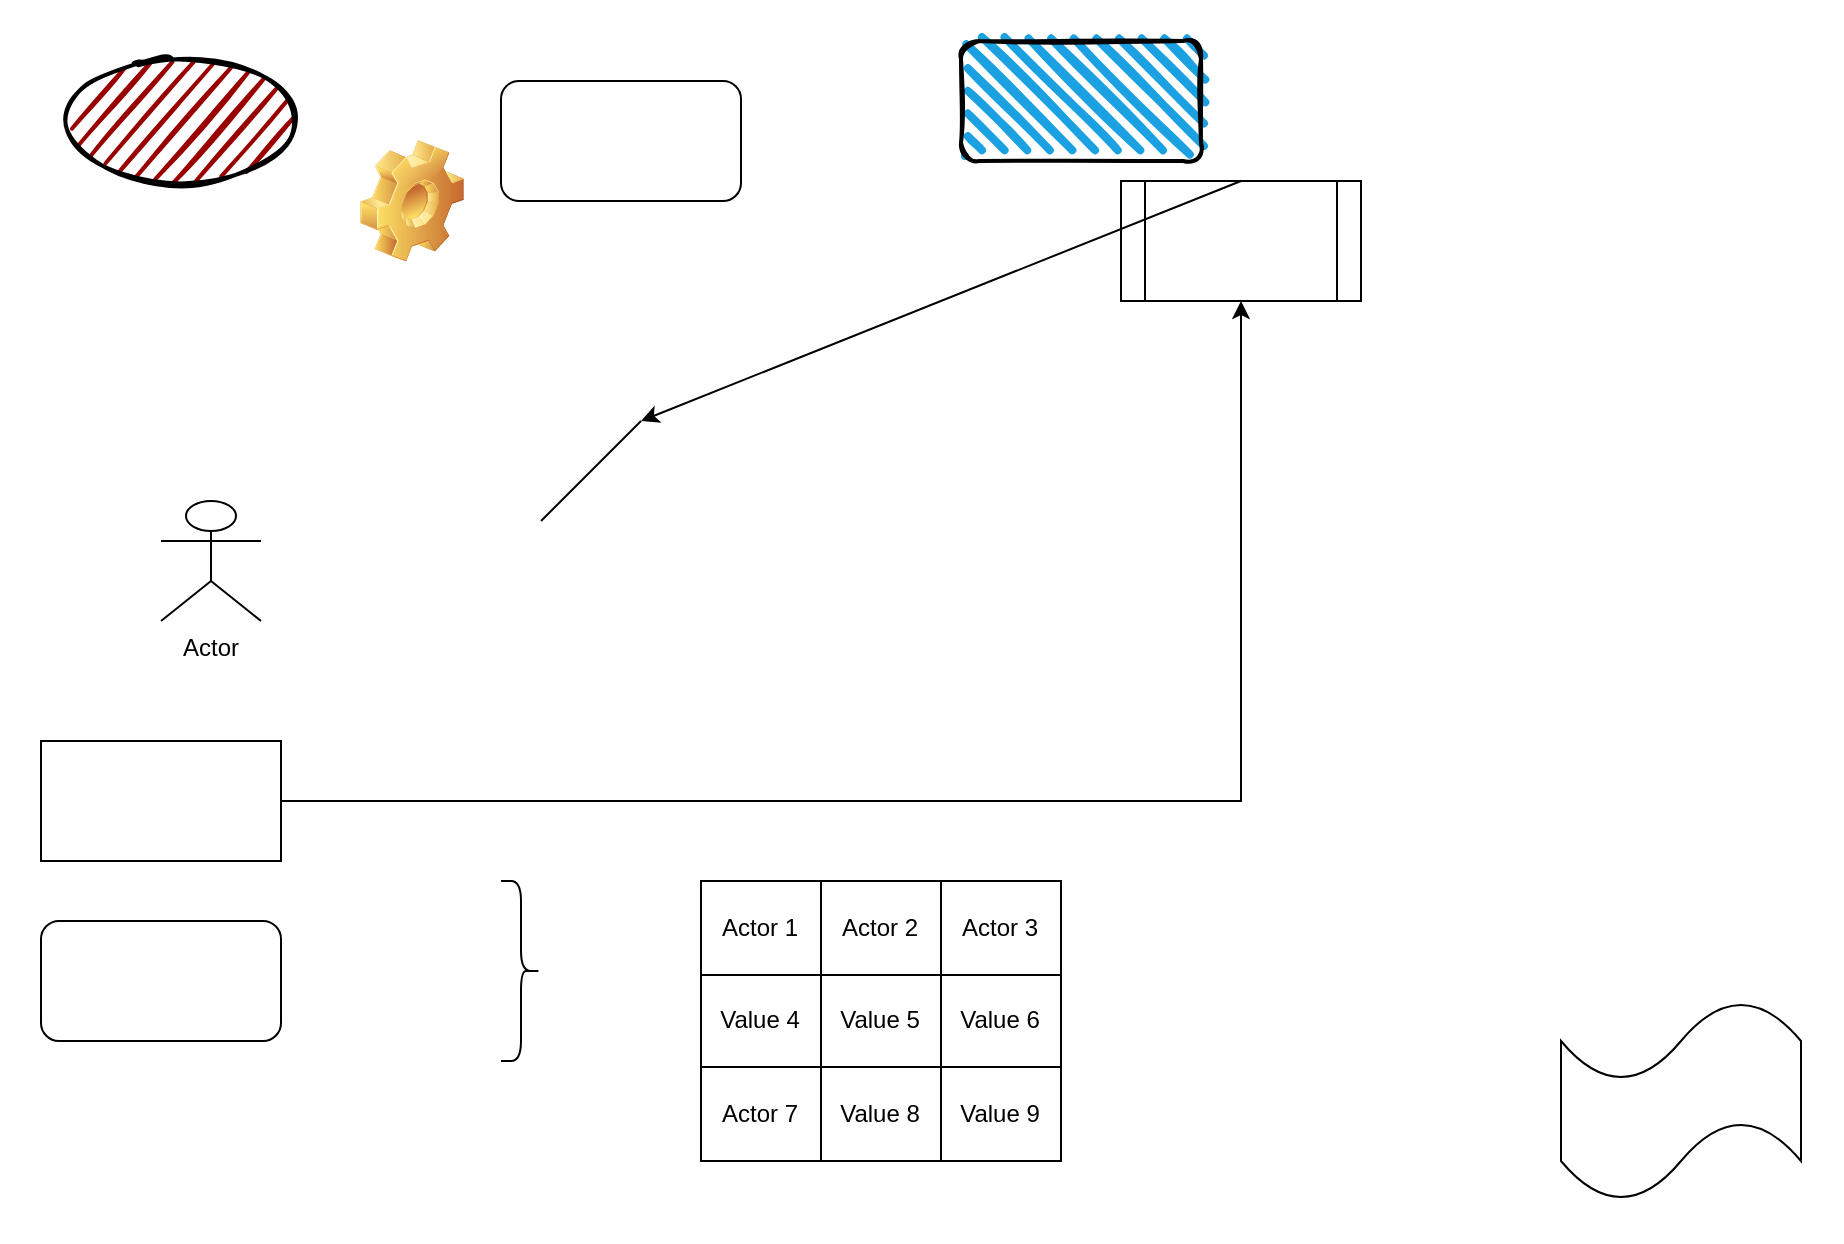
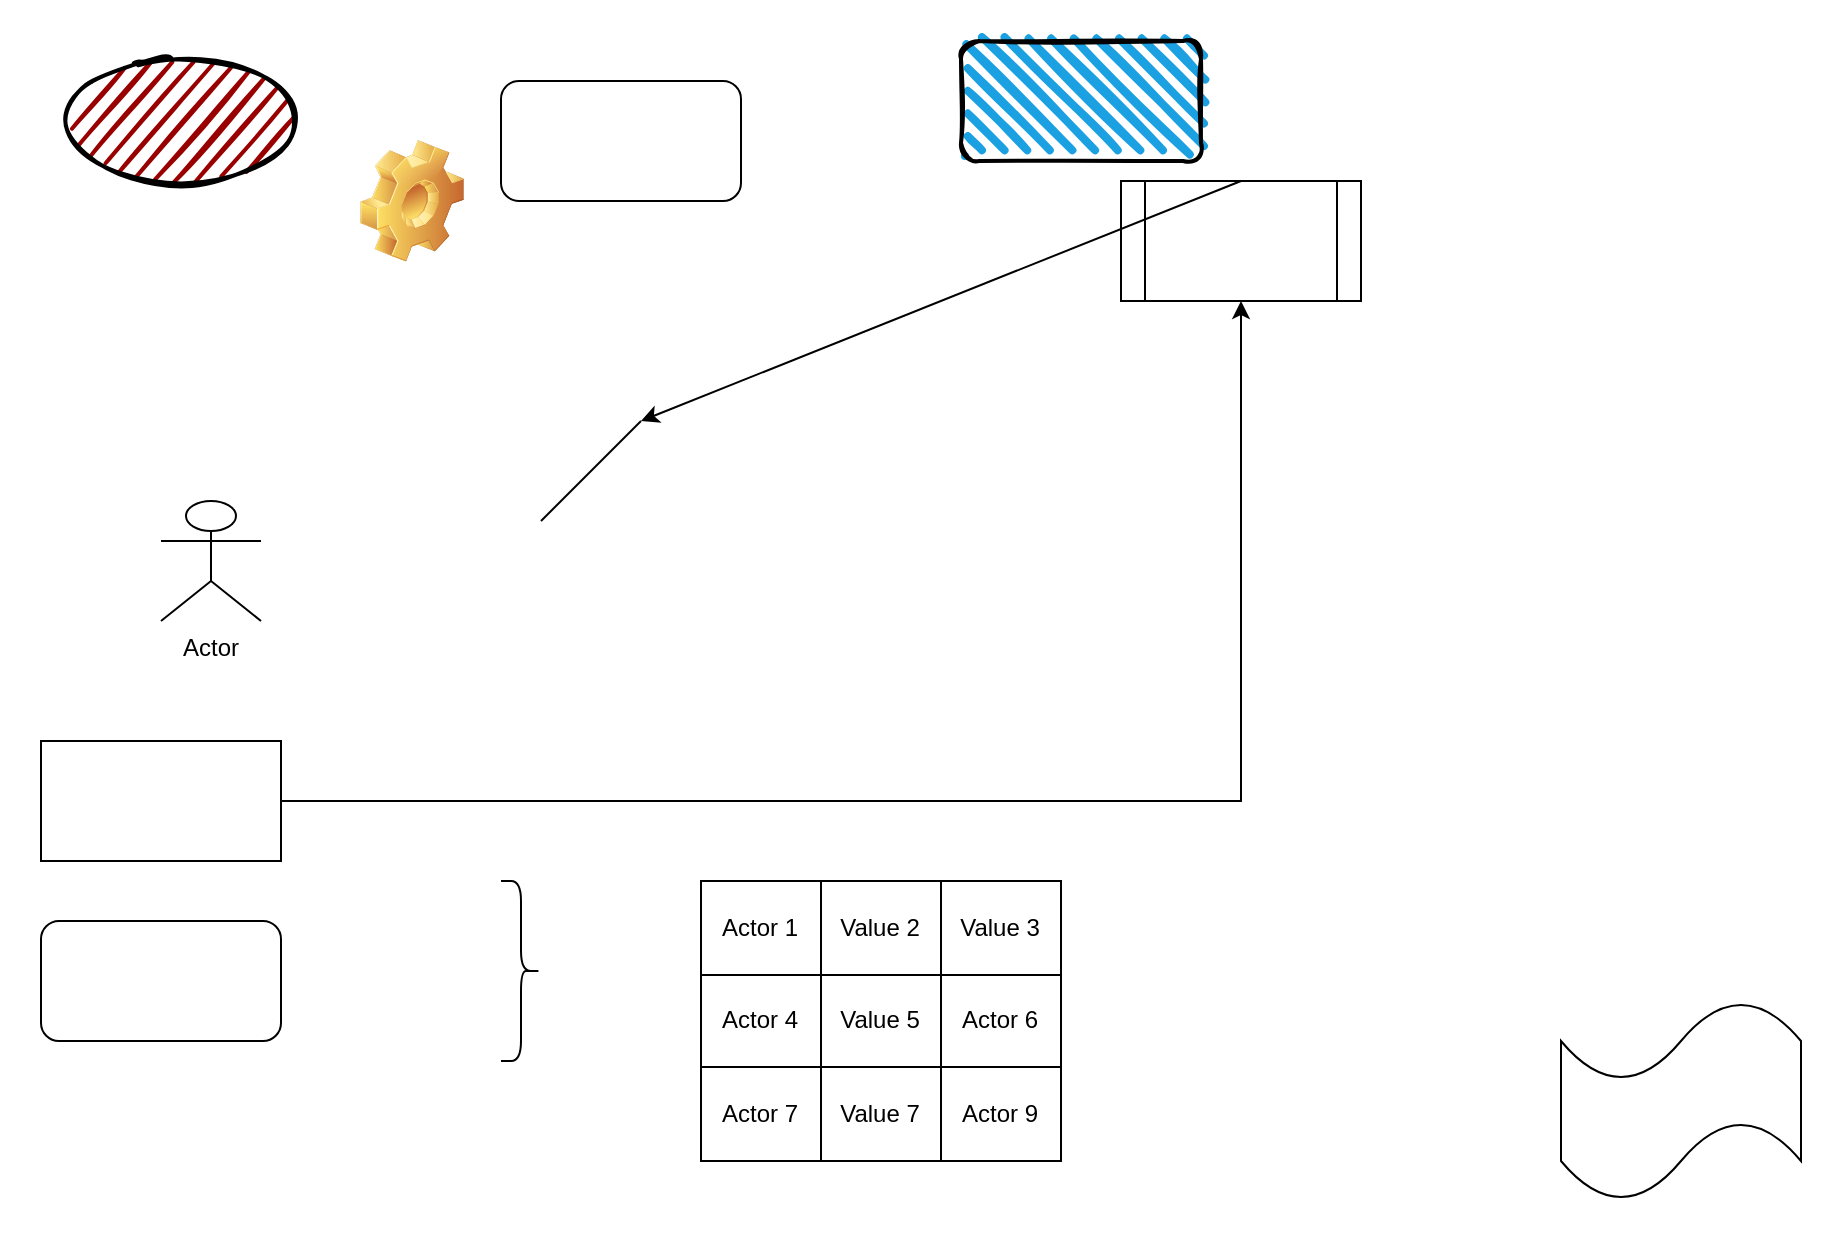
- <mxCell id="17" value="Actor 2" style="connectable=0;recursiveResize=0;strokeColor=inherit;fillColor=none;align=center;whiteSpace=wrap;html=1;" vertex="1" parent="15"><mxGeometry x="60" width="60" height="47" as="geometry"><mxRectangle width="60" height="47" as="alternateBounds" /></mxGeometry></mxCell>
+ <mxCell id="17" value="Value 2" style="connectable=0;recursiveResize=0;strokeColor=inherit;fillColor=none;align=center;whiteSpace=wrap;html=1;" vertex="1" parent="15"><mxGeometry x="60" width="60" height="47" as="geometry"><mxRectangle width="60" height="47" as="alternateBounds" /></mxGeometry></mxCell>
- <mxCell id="18" value="Actor 3" style="connectable=0;recursiveResize=0;strokeColor=inherit;fillColor=none;align=center;whiteSpace=wrap;html=1;" vertex="1" parent="15"><mxGeometry x="120" width="60" height="47" as="geometry"><mxRectangle width="60" height="47" as="alternateBounds" /></mxGeometry></mxCell>
+ <mxCell id="18" value="Value 3" style="connectable=0;recursiveResize=0;strokeColor=inherit;fillColor=none;align=center;whiteSpace=wrap;html=1;" vertex="1" parent="15"><mxGeometry x="120" width="60" height="47" as="geometry"><mxRectangle width="60" height="47" as="alternateBounds" /></mxGeometry></mxCell>
- <mxCell id="20" value="Value 4" style="connectable=0;recursiveResize=0;strokeColor=inherit;fillColor=none;align=center;whiteSpace=wrap;html=1;" vertex="1" parent="19"><mxGeometry width="60" height="46" as="geometry"><mxRectangle width="60" height="46" as="alternateBounds" /></mxGeometry></mxCell>
+ <mxCell id="20" value="Actor 4" style="connectable=0;recursiveResize=0;strokeColor=inherit;fillColor=none;align=center;whiteSpace=wrap;html=1;" vertex="1" parent="19"><mxGeometry width="60" height="46" as="geometry"><mxRectangle width="60" height="46" as="alternateBounds" /></mxGeometry></mxCell>
- <mxCell id="22" value="Value 6" style="connectable=0;recursiveResize=0;strokeColor=inherit;fillColor=none;align=center;whiteSpace=wrap;html=1;" vertex="1" parent="19"><mxGeometry x="120" width="60" height="46" as="geometry"><mxRectangle width="60" height="46" as="alternateBounds" /></mxGeometry></mxCell>
+ <mxCell id="22" value="Actor 6" style="connectable=0;recursiveResize=0;strokeColor=inherit;fillColor=none;align=center;whiteSpace=wrap;html=1;" vertex="1" parent="19"><mxGeometry x="120" width="60" height="46" as="geometry"><mxRectangle width="60" height="46" as="alternateBounds" /></mxGeometry></mxCell>
- <mxCell id="25" value="Value 8" style="connectable=0;recursiveResize=0;strokeColor=inherit;fillColor=none;align=center;whiteSpace=wrap;html=1;" vertex="1" parent="23"><mxGeometry x="60" width="60" height="47" as="geometry"><mxRectangle width="60" height="47" as="alternateBounds" /></mxGeometry></mxCell>
+ <mxCell id="25" value="Value 7" style="connectable=0;recursiveResize=0;strokeColor=inherit;fillColor=none;align=center;whiteSpace=wrap;html=1;" vertex="1" parent="23"><mxGeometry x="60" width="60" height="47" as="geometry"><mxRectangle width="60" height="47" as="alternateBounds" /></mxGeometry></mxCell>
- <mxCell id="26" value="Value 9" style="connectable=0;recursiveResize=0;strokeColor=inherit;fillColor=none;align=center;whiteSpace=wrap;html=1;" vertex="1" parent="23"><mxGeometry x="120" width="60" height="47" as="geometry"><mxRectangle width="60" height="47" as="alternateBounds" /></mxGeometry></mxCell>
+ <mxCell id="26" value="Actor 9" style="connectable=0;recursiveResize=0;strokeColor=inherit;fillColor=none;align=center;whiteSpace=wrap;html=1;" vertex="1" parent="23"><mxGeometry x="120" width="60" height="47" as="geometry"><mxRectangle width="60" height="47" as="alternateBounds" /></mxGeometry></mxCell>
